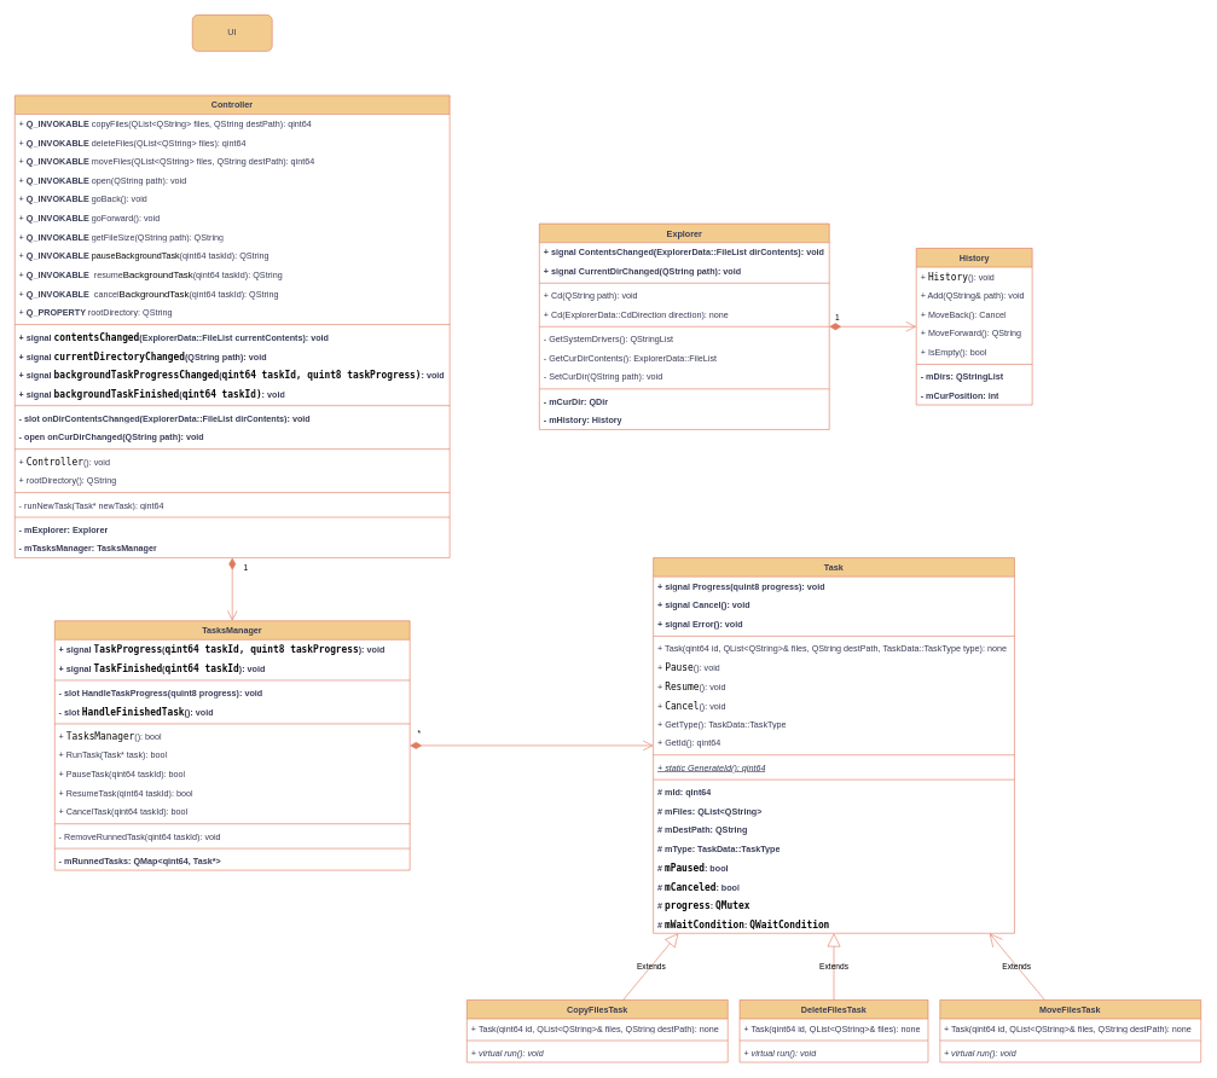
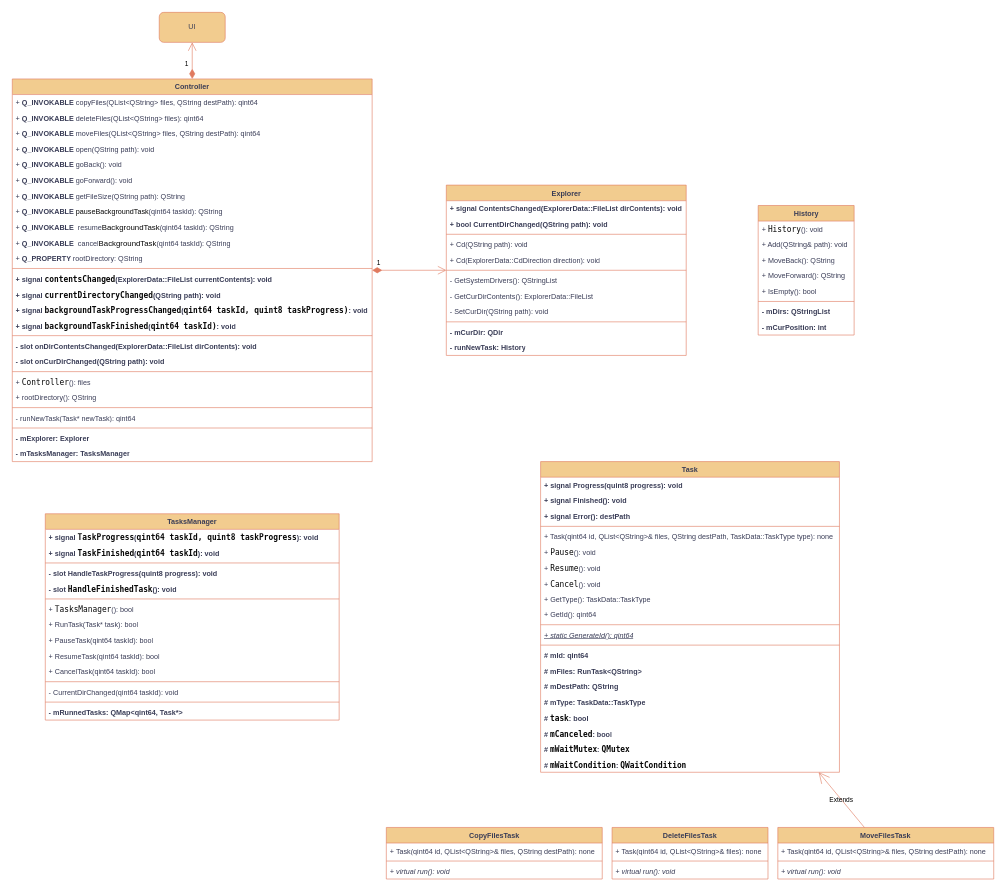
- <mxCell id="73" value="+ signal CurrentDirChanged(QString path): void" style="text;strokeColor=none;fillColor=none;align=left;verticalAlign=top;spacingLeft=4;spacingRight=4;overflow=hidden;rotatable=0;points=[[0,0.5],[1,0.5]];portConstraint=eastwest;whiteSpace=wrap;html=1;fontStyle=1;labelBackgroundColor=none;fontColor=#393C56;" parent="71" vertex="1"><mxGeometry y="52" width="400" height="26" as="geometry" /></mxCell>
+ <mxCell id="73" value="+ bool CurrentDirChanged(QString path): void" style="text;strokeColor=none;fillColor=none;align=left;verticalAlign=top;spacingLeft=4;spacingRight=4;overflow=hidden;rotatable=0;points=[[0,0.5],[1,0.5]];portConstraint=eastwest;whiteSpace=wrap;html=1;fontStyle=1;labelBackgroundColor=none;fontColor=#393C56;" parent="71" vertex="1"><mxGeometry y="52" width="400" height="26" as="geometry" /></mxCell>
- <mxCell id="76" value="+&amp;nbsp;Cd(ExplorerData::CdDirection direction): none" style="text;strokeColor=none;fillColor=none;align=left;verticalAlign=top;spacingLeft=4;spacingRight=4;overflow=hidden;rotatable=0;points=[[0,0.5],[1,0.5]];portConstraint=eastwest;whiteSpace=wrap;html=1;labelBackgroundColor=none;fontColor=#393C56;" parent="71" vertex="1"><mxGeometry y="112" width="400" height="26" as="geometry" /></mxCell>
+ <mxCell id="76" value="+&amp;nbsp;Cd(ExplorerData::CdDirection direction): void" style="text;strokeColor=none;fillColor=none;align=left;verticalAlign=top;spacingLeft=4;spacingRight=4;overflow=hidden;rotatable=0;points=[[0,0.5],[1,0.5]];portConstraint=eastwest;whiteSpace=wrap;html=1;labelBackgroundColor=none;fontColor=#393C56;" parent="71" vertex="1"><mxGeometry y="112" width="400" height="26" as="geometry" /></mxCell>
- <mxCell id="88" value="+ MoveBack(): Cancel" style="text;strokeColor=none;fillColor=none;align=left;verticalAlign=top;spacingLeft=4;spacingRight=4;overflow=hidden;rotatable=0;points=[[0,0.5],[1,0.5]];portConstraint=eastwest;whiteSpace=wrap;html=1;labelBackgroundColor=none;fontColor=#393C56;" parent="85" vertex="1"><mxGeometry y="78" width="160" height="26" as="geometry" /></mxCell>
+ <mxCell id="88" value="+ MoveBack(): QString" style="text;strokeColor=none;fillColor=none;align=left;verticalAlign=top;spacingLeft=4;spacingRight=4;overflow=hidden;rotatable=0;points=[[0,0.5],[1,0.5]];portConstraint=eastwest;whiteSpace=wrap;html=1;labelBackgroundColor=none;fontColor=#393C56;" parent="85" vertex="1"><mxGeometry y="78" width="160" height="26" as="geometry" /></mxCell>
+ <mxCell id="84" value="1" style="endArrow=open;html=1;endSize=12;startArrow=diamondThin;startSize=14;startFill=1;edgeStyle=orthogonalEdgeStyle;align=left;verticalAlign=bottom;rounded=0;labelBackgroundColor=none;strokeColor=#E07A5F;fontColor=default;" parent="1" source="19" target="71" edge="1"><mxGeometry x="-0.895" y="3" relative="1" as="geometry"><mxPoint x="543.5" y="421" as="sourcePoint" /><mxPoint x="773.5" y="421" as="targetPoint" /><mxPoint as="offset" /></mxGeometry></mxCell>
- <mxCell id="94" value="1" style="endArrow=open;html=1;endSize=12;startArrow=diamondThin;startSize=14;startFill=1;edgeStyle=orthogonalEdgeStyle;align=left;verticalAlign=bottom;rounded=0;labelBackgroundColor=none;strokeColor=#E07A5F;fontColor=default;" parent="1" source="71" target="85" edge="1"><mxGeometry x="-0.895" y="3" relative="1" as="geometry"><mxPoint x="1243.63" y="474" as="sourcePoint" /><mxPoint x="1393.63" y="349" as="targetPoint" /><mxPoint as="offset" /></mxGeometry></mxCell>
- <mxCell id="83" value="- mHistory: History" style="text;strokeColor=none;fillColor=none;align=left;verticalAlign=top;spacingLeft=4;spacingRight=4;overflow=hidden;rotatable=0;points=[[0,0.5],[1,0.5]];portConstraint=eastwest;whiteSpace=wrap;html=1;fontStyle=1;labelBackgroundColor=none;fontColor=#393C56;" parent="71" vertex="1"><mxGeometry y="258" width="400" height="26" as="geometry" /></mxCell>
+ <mxCell id="83" value="- runNewTask: History" style="text;strokeColor=none;fillColor=none;align=left;verticalAlign=top;spacingLeft=4;spacingRight=4;overflow=hidden;rotatable=0;points=[[0,0.5],[1,0.5]];portConstraint=eastwest;whiteSpace=wrap;html=1;fontStyle=1;labelBackgroundColor=none;fontColor=#393C56;" parent="71" vertex="1"><mxGeometry y="258" width="400" height="26" as="geometry" /></mxCell>
- <mxCell id="38" value="- open onCurDirChanged(QString path): void" style="text;strokeColor=none;fillColor=none;align=left;verticalAlign=top;spacingLeft=4;spacingRight=4;overflow=hidden;rotatable=0;points=[[0,0.5],[1,0.5]];portConstraint=eastwest;whiteSpace=wrap;html=1;fontStyle=1;labelBackgroundColor=none;fontColor=#393C56;" parent="19" vertex="1"><mxGeometry y="458" width="600" height="26" as="geometry" /></mxCell>
+ <mxCell id="38" value="- slot onCurDirChanged(QString path): void" style="text;strokeColor=none;fillColor=none;align=left;verticalAlign=top;spacingLeft=4;spacingRight=4;overflow=hidden;rotatable=0;points=[[0,0.5],[1,0.5]];portConstraint=eastwest;whiteSpace=wrap;html=1;fontStyle=1;labelBackgroundColor=none;fontColor=#393C56;" parent="19" vertex="1"><mxGeometry y="458" width="600" height="26" as="geometry" /></mxCell>
- <mxCell id="40" value="+&amp;nbsp;&lt;span style=&quot;background-color: rgb(255, 255, 255); color: rgb(8, 8, 8); font-family: &amp;quot;JetBrains Mono&amp;quot;, monospace; font-size: 9.8pt; white-space: pre;&quot;&gt;Controller&lt;/span&gt;&lt;span style=&quot;background-color: initial;&quot;&gt;(): void&lt;/span&gt;" style="text;strokeColor=none;fillColor=none;align=left;verticalAlign=top;spacingLeft=4;spacingRight=4;overflow=hidden;rotatable=0;points=[[0,0.5],[1,0.5]];portConstraint=eastwest;whiteSpace=wrap;html=1;labelBackgroundColor=none;fontColor=#393C56;" parent="19" vertex="1"><mxGeometry y="492" width="600" height="26" as="geometry" /></mxCell>
+ <mxCell id="40" value="+&amp;nbsp;&lt;span style=&quot;background-color: rgb(255, 255, 255); color: rgb(8, 8, 8); font-family: &amp;quot;JetBrains Mono&amp;quot;, monospace; font-size: 9.8pt; white-space: pre;&quot;&gt;Controller&lt;/span&gt;&lt;span style=&quot;background-color: initial;&quot;&gt;(): files&lt;/span&gt;" style="text;strokeColor=none;fillColor=none;align=left;verticalAlign=top;spacingLeft=4;spacingRight=4;overflow=hidden;rotatable=0;points=[[0,0.5],[1,0.5]];portConstraint=eastwest;whiteSpace=wrap;html=1;labelBackgroundColor=none;fontColor=#393C56;" parent="19" vertex="1"><mxGeometry y="492" width="600" height="26" as="geometry" /></mxCell>
- <mxCell id="49" value="+ signal Cancel(): void" style="text;strokeColor=none;fillColor=none;align=left;verticalAlign=top;spacingLeft=4;spacingRight=4;overflow=hidden;rotatable=0;points=[[0,0.5],[1,0.5]];portConstraint=eastwest;whiteSpace=wrap;html=1;fontStyle=1;labelBackgroundColor=none;fontColor=#393C56;" parent="47" vertex="1"><mxGeometry y="52" width="498.25" height="26" as="geometry" /></mxCell>
+ <mxCell id="49" value="+ signal Finished(): void" style="text;strokeColor=none;fillColor=none;align=left;verticalAlign=top;spacingLeft=4;spacingRight=4;overflow=hidden;rotatable=0;points=[[0,0.5],[1,0.5]];portConstraint=eastwest;whiteSpace=wrap;html=1;fontStyle=1;labelBackgroundColor=none;fontColor=#393C56;" parent="47" vertex="1"><mxGeometry y="52" width="498.25" height="26" as="geometry" /></mxCell>
- <mxCell id="69" value="1" style="endArrow=open;html=1;endSize=12;startArrow=diamondThin;startSize=14;startFill=1;edgeStyle=orthogonalEdgeStyle;align=left;verticalAlign=bottom;rounded=0;labelBackgroundColor=none;strokeColor=#E07A5F;fontColor=default;" parent="1" source="19" target="2" edge="1"><mxGeometry x="-0.481" y="14" relative="1" as="geometry"><mxPoint x="496.5" y="300" as="sourcePoint" /><mxPoint x="656.5" y="300" as="targetPoint" /><mxPoint as="offset" /></mxGeometry></mxCell>
+ <mxCell id="69" value="1" style="endArrow=open;html=1;endSize=12;startArrow=diamondThin;startSize=14;startFill=1;edgeStyle=orthogonalEdgeStyle;align=left;verticalAlign=bottom;rounded=0;labelBackgroundColor=none;strokeColor=#E07A5F;fontColor=default;" parent="1" source="19" target="18" edge="1"><mxGeometry x="-0.481" y="14" relative="1" as="geometry"><mxPoint x="496.5" y="300" as="sourcePoint" /><mxPoint x="656.5" y="300" as="targetPoint" /><mxPoint as="offset" /></mxGeometry></mxCell>
- <mxCell id="50" value="+ signal Error(): void" style="text;strokeColor=none;fillColor=none;align=left;verticalAlign=top;spacingLeft=4;spacingRight=4;overflow=hidden;rotatable=0;points=[[0,0.5],[1,0.5]];portConstraint=eastwest;whiteSpace=wrap;html=1;fontStyle=1;labelBackgroundColor=none;fontColor=#393C56;" parent="47" vertex="1"><mxGeometry y="78" width="498.25" height="26" as="geometry" /></mxCell>
+ <mxCell id="50" value="+ signal Error(): destPath" style="text;strokeColor=none;fillColor=none;align=left;verticalAlign=top;spacingLeft=4;spacingRight=4;overflow=hidden;rotatable=0;points=[[0,0.5],[1,0.5]];portConstraint=eastwest;whiteSpace=wrap;html=1;fontStyle=1;labelBackgroundColor=none;fontColor=#393C56;" parent="47" vertex="1"><mxGeometry y="78" width="498.25" height="26" as="geometry" /></mxCell>
- <mxCell id="70" value="*" style="endArrow=open;html=1;endSize=12;startArrow=diamondThin;startSize=14;startFill=1;edgeStyle=orthogonalEdgeStyle;align=left;verticalAlign=bottom;rounded=0;labelBackgroundColor=none;strokeColor=#E07A5F;fontColor=default;" parent="1" source="2" target="47" edge="1"><mxGeometry x="-0.949" y="8" relative="1" as="geometry"><mxPoint x="-752" y="1422" as="sourcePoint" /><mxPoint x="-562" y="1422" as="targetPoint" /><mxPoint as="offset" /></mxGeometry></mxCell>
- <mxCell id="62" value="# mFiles: QList&amp;lt;QString&amp;gt;" style="text;strokeColor=none;fillColor=none;align=left;verticalAlign=top;spacingLeft=4;spacingRight=4;overflow=hidden;rotatable=0;points=[[0,0.5],[1,0.5]];portConstraint=eastwest;whiteSpace=wrap;html=1;fontStyle=1;labelBackgroundColor=none;fontColor=#393C56;" parent="47" vertex="1"><mxGeometry y="336" width="498.25" height="26" as="geometry" /></mxCell>
+ <mxCell id="62" value="# mFiles: RunTask&amp;lt;QString&amp;gt;" style="text;strokeColor=none;fillColor=none;align=left;verticalAlign=top;spacingLeft=4;spacingRight=4;overflow=hidden;rotatable=0;points=[[0,0.5],[1,0.5]];portConstraint=eastwest;whiteSpace=wrap;html=1;fontStyle=1;labelBackgroundColor=none;fontColor=#393C56;" parent="47" vertex="1"><mxGeometry y="336" width="498.25" height="26" as="geometry" /></mxCell>
- <mxCell id="15" value="- RemoveRunnedTask(qint64 taskId): void" style="text;strokeColor=none;fillColor=none;align=left;verticalAlign=top;spacingLeft=4;spacingRight=4;overflow=hidden;rotatable=0;points=[[0,0.5],[1,0.5]];portConstraint=eastwest;whiteSpace=wrap;html=1;labelBackgroundColor=none;fontColor=#393C56;" parent="2" vertex="1"><mxGeometry y="284" width="490" height="26" as="geometry" /></mxCell>
+ <mxCell id="15" value="- CurrentDirChanged(qint64 taskId): void" style="text;strokeColor=none;fillColor=none;align=left;verticalAlign=top;spacingLeft=4;spacingRight=4;overflow=hidden;rotatable=0;points=[[0,0.5],[1,0.5]];portConstraint=eastwest;whiteSpace=wrap;html=1;labelBackgroundColor=none;fontColor=#393C56;" parent="2" vertex="1"><mxGeometry y="284" width="490" height="26" as="geometry" /></mxCell>
- <mxCell id="65" value="#&amp;nbsp;&lt;span style=&quot;background-color: rgb(255, 255, 255); color: rgb(8, 8, 8); font-family: &amp;quot;JetBrains Mono&amp;quot;, monospace; font-size: 9.8pt; white-space: pre;&quot;&gt;mPaused&lt;/span&gt;&lt;span style=&quot;background-color: initial;&quot;&gt;: bool&lt;/span&gt;" style="text;strokeColor=none;fillColor=none;align=left;verticalAlign=top;spacingLeft=4;spacingRight=4;overflow=hidden;rotatable=0;points=[[0,0.5],[1,0.5]];portConstraint=eastwest;whiteSpace=wrap;html=1;fontStyle=1;labelBackgroundColor=none;fontColor=#393C56;" parent="47" vertex="1"><mxGeometry y="414" width="498.25" height="26" as="geometry" /></mxCell>
+ <mxCell id="65" value="#&amp;nbsp;&lt;span style=&quot;background-color: rgb(255, 255, 255); color: rgb(8, 8, 8); font-family: &amp;quot;JetBrains Mono&amp;quot;, monospace; font-size: 9.8pt; white-space: pre;&quot;&gt;task&lt;/span&gt;&lt;span style=&quot;background-color: initial;&quot;&gt;: bool&lt;/span&gt;" style="text;strokeColor=none;fillColor=none;align=left;verticalAlign=top;spacingLeft=4;spacingRight=4;overflow=hidden;rotatable=0;points=[[0,0.5],[1,0.5]];portConstraint=eastwest;whiteSpace=wrap;html=1;fontStyle=1;labelBackgroundColor=none;fontColor=#393C56;" parent="47" vertex="1"><mxGeometry y="414" width="498.25" height="26" as="geometry" /></mxCell>
- <mxCell id="67" value="#&amp;nbsp;&lt;span style=&quot;background-color: rgb(255, 255, 255); color: rgb(8, 8, 8); font-family: &amp;quot;JetBrains Mono&amp;quot;, monospace; font-size: 9.8pt; white-space: pre;&quot;&gt;progress&lt;/span&gt;&lt;span style=&quot;background-color: initial;&quot;&gt;:&amp;nbsp;&lt;/span&gt;&lt;span style=&quot;background-color: rgb(255, 255, 255); color: rgb(8, 8, 8); font-family: &amp;quot;JetBrains Mono&amp;quot;, monospace; font-size: 9.8pt; white-space: pre;&quot;&gt;QMutex&lt;/span&gt;" style="text;strokeColor=none;fillColor=none;align=left;verticalAlign=top;spacingLeft=4;spacingRight=4;overflow=hidden;rotatable=0;points=[[0,0.5],[1,0.5]];portConstraint=eastwest;whiteSpace=wrap;html=1;fontStyle=1;labelBackgroundColor=none;fontColor=#393C56;" parent="47" vertex="1"><mxGeometry y="466" width="498.25" height="26" as="geometry" /></mxCell>
+ <mxCell id="67" value="#&amp;nbsp;&lt;span style=&quot;background-color: rgb(255, 255, 255); color: rgb(8, 8, 8); font-family: &amp;quot;JetBrains Mono&amp;quot;, monospace; font-size: 9.8pt; white-space: pre;&quot;&gt;mWaitMutex&lt;/span&gt;&lt;span style=&quot;background-color: initial;&quot;&gt;:&amp;nbsp;&lt;/span&gt;&lt;span style=&quot;background-color: rgb(255, 255, 255); color: rgb(8, 8, 8); font-family: &amp;quot;JetBrains Mono&amp;quot;, monospace; font-size: 9.8pt; white-space: pre;&quot;&gt;QMutex&lt;/span&gt;" style="text;strokeColor=none;fillColor=none;align=left;verticalAlign=top;spacingLeft=4;spacingRight=4;overflow=hidden;rotatable=0;points=[[0,0.5],[1,0.5]];portConstraint=eastwest;whiteSpace=wrap;html=1;fontStyle=1;labelBackgroundColor=none;fontColor=#393C56;" parent="47" vertex="1"><mxGeometry y="466" width="498.25" height="26" as="geometry" /></mxCell>
- <mxCell id="108" value="Extends" style="endArrow=block;endSize=16;endFill=0;html=1;rounded=0;labelBackgroundColor=none;strokeColor=#E07A5F;fontColor=default;" parent="1" source="99" target="47" edge="1"><mxGeometry width="160" relative="1" as="geometry"><mxPoint x="861.5" y="1269" as="sourcePoint" /><mxPoint x="981.5" y="1153" as="targetPoint" /></mxGeometry></mxCell>
- <mxCell id="107" value="Extends" style="endArrow=block;endSize=16;endFill=0;html=1;rounded=0;labelBackgroundColor=none;strokeColor=#E07A5F;fontColor=default;" parent="1" source="95" target="47" edge="1"><mxGeometry width="160" relative="1" as="geometry"><mxPoint x="1106.5" y="1289" as="sourcePoint" /><mxPoint x="1266.5" y="1289" as="targetPoint" /></mxGeometry></mxCell>
